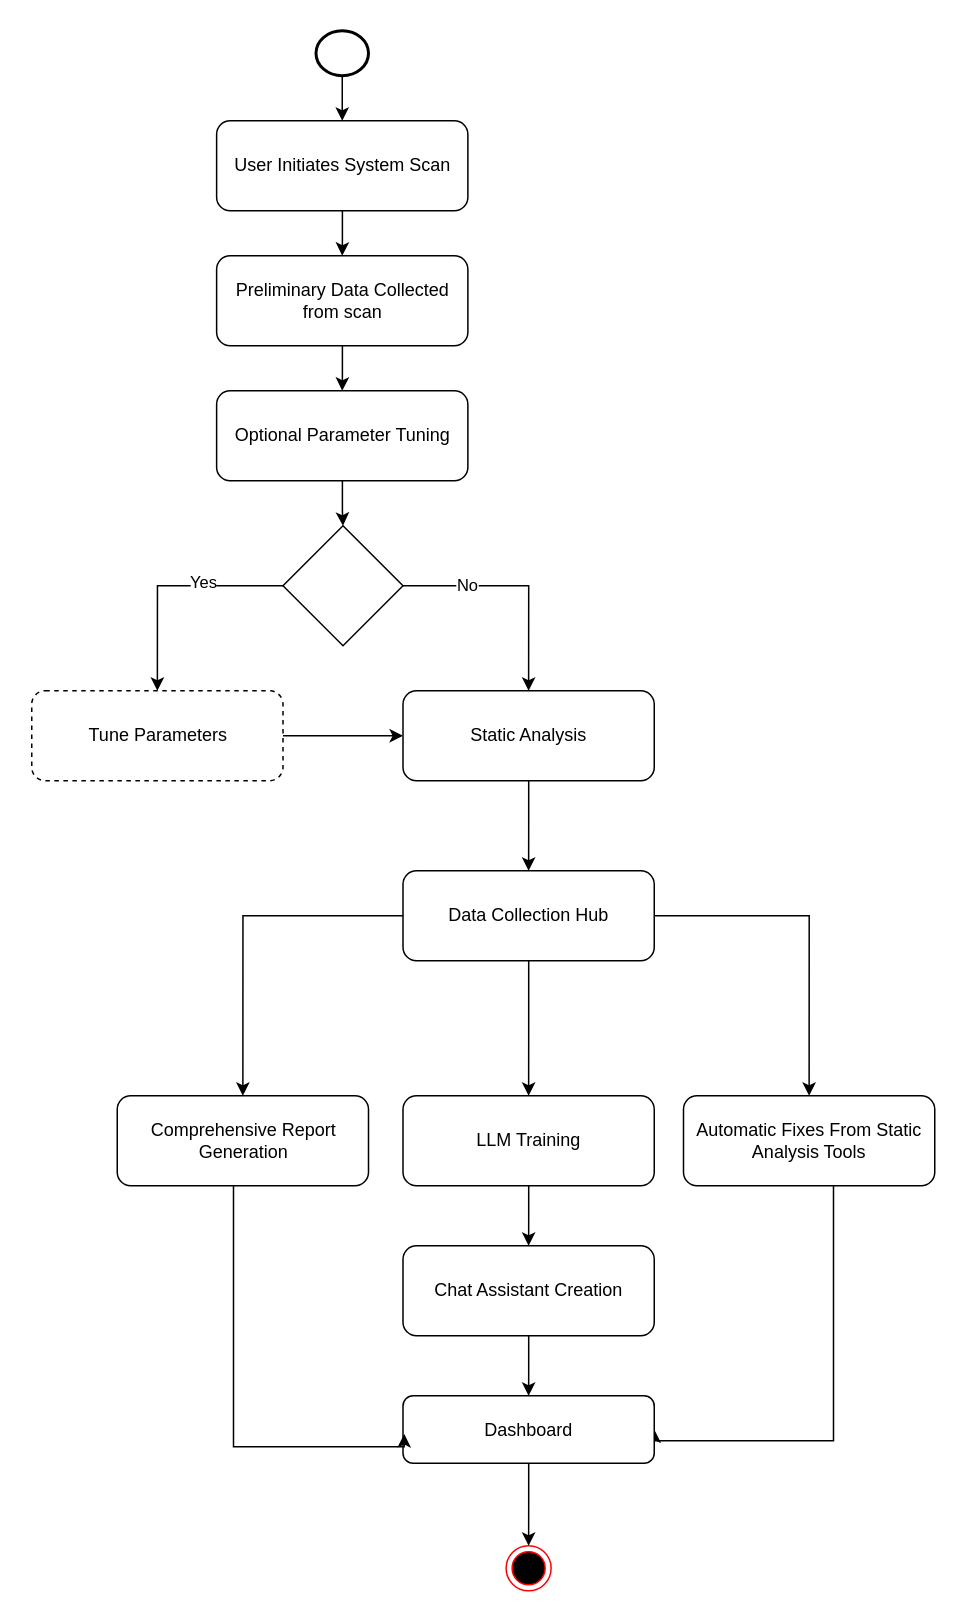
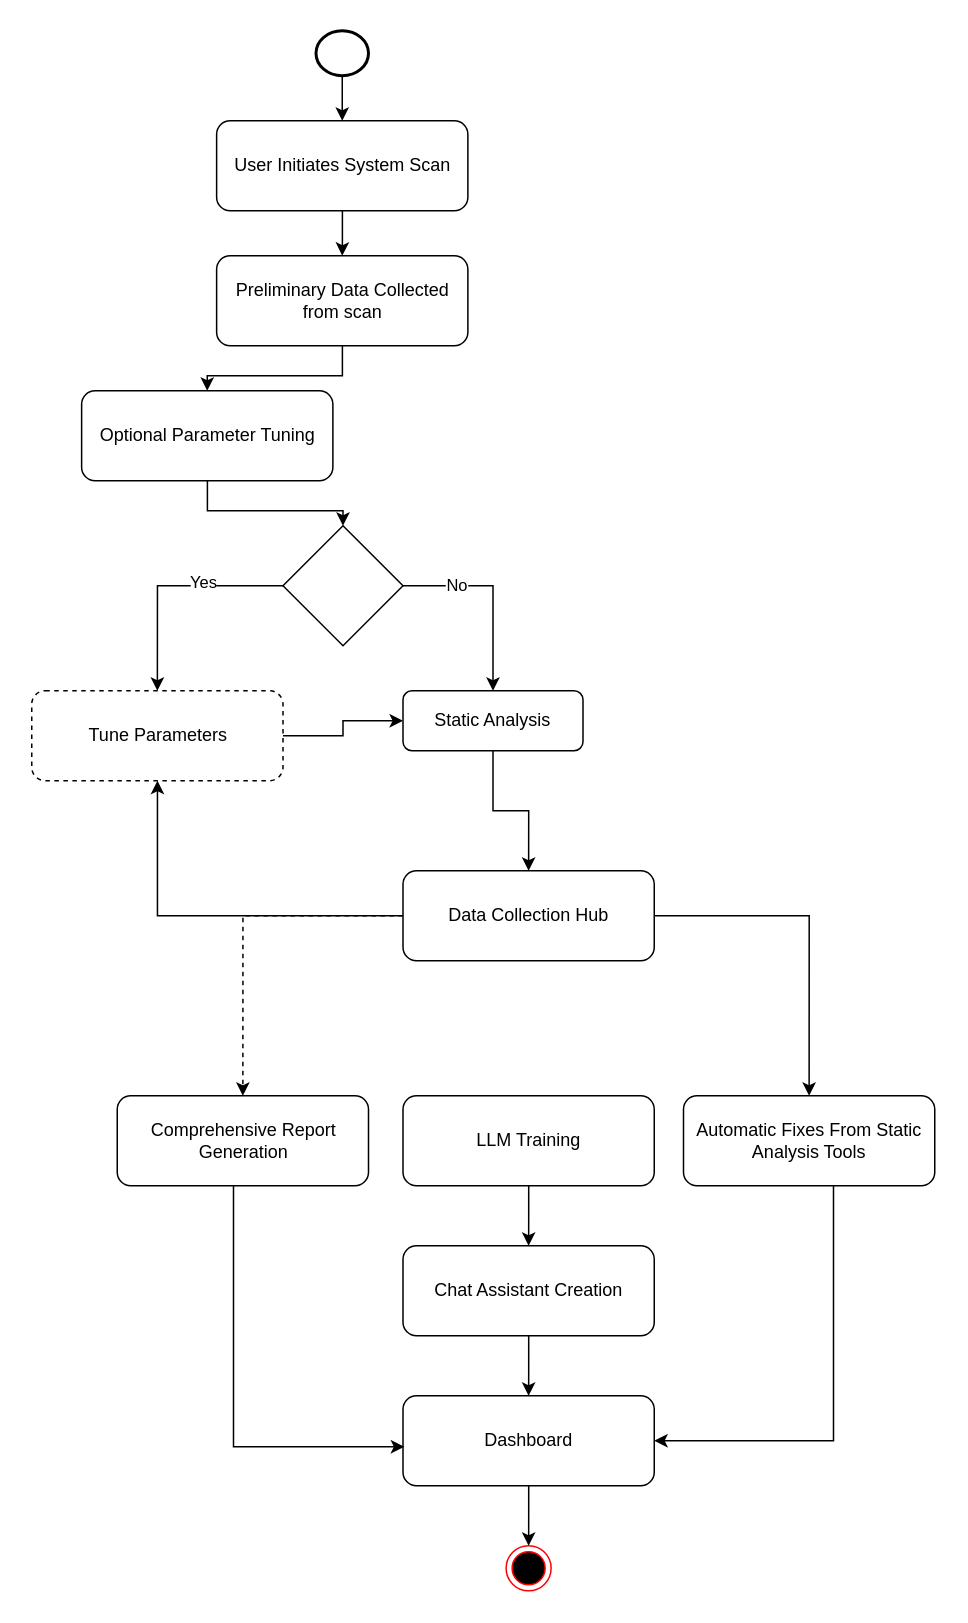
- <mxCell id="9" value="Optional Parameter Tuning" style="rounded=1;whiteSpace=wrap;html=1;" vertex="1" parent="1"><mxGeometry x="143.75" y="260" width="167.5" height="60" as="geometry" /></mxCell>
+ <mxCell id="9" value="Optional Parameter Tuning" style="rounded=1;whiteSpace=wrap;html=1;" vertex="1" parent="1"><mxGeometry x="53.75" y="260" width="167.5" height="60" as="geometry" /></mxCell>
- <mxCell id="18" value="Static Analysis" style="rounded=1;whiteSpace=wrap;html=1;" vertex="1" parent="1"><mxGeometry x="268" y="460" width="167.5" height="60" as="geometry" /></mxCell>
+ <mxCell id="18" value="Static Analysis" style="rounded=1;whiteSpace=wrap;html=1;" vertex="1" parent="1"><mxGeometry x="268" y="460" width="120" height="40" as="geometry" /></mxCell>
- <mxCell id="21" style="edgeStyle=orthogonalEdgeStyle;rounded=0;orthogonalLoop=1;jettySize=auto;html=1;exitX=0;exitY=0.5;exitDx=0;exitDy=0;entryX=0.5;entryY=0;entryDx=0;entryDy=0;" edge="1" parent="1" source="22" target="23"><mxGeometry relative="1" as="geometry" /></mxCell>
+ <mxCell id="21" style="edgeStyle=orthogonalEdgeStyle;rounded=0;orthogonalLoop=1;jettySize=auto;html=1;exitX=0;exitY=0.5;exitDx=0;exitDy=0;entryX=0.5;entryY=0;entryDx=0;entryDy=0;dashed=1;" edge="1" parent="1" source="22" target="23"><mxGeometry relative="1" as="geometry" /></mxCell>
- <mxCell id="19" style="edgeStyle=orthogonalEdgeStyle;rounded=0;orthogonalLoop=1;jettySize=auto;html=1;entryX=0.5;entryY=0;entryDx=0;entryDy=0;" edge="1" parent="1" source="22" target="25"><mxGeometry relative="1" as="geometry"><mxPoint x="351.75" y="690" as="targetPoint" /></mxGeometry></mxCell>
+ <mxCell id="19" style="edgeStyle=orthogonalEdgeStyle;rounded=0;orthogonalLoop=1;jettySize=auto;html=1;" edge="1" parent="1" source="22" target="16"><mxGeometry relative="1" as="geometry"><mxPoint x="351.75" y="690" as="targetPoint" /></mxGeometry></mxCell>
- <mxCell id="31" value="Dashboard" style="rounded=1;whiteSpace=wrap;html=1;" vertex="1" parent="1"><mxGeometry x="268" y="930" width="167.5" height="45" as="geometry" /></mxCell>
+ <mxCell id="31" value="Dashboard" style="rounded=1;whiteSpace=wrap;html=1;" vertex="1" parent="1"><mxGeometry x="268" y="930" width="167.5" height="60" as="geometry" /></mxCell>
